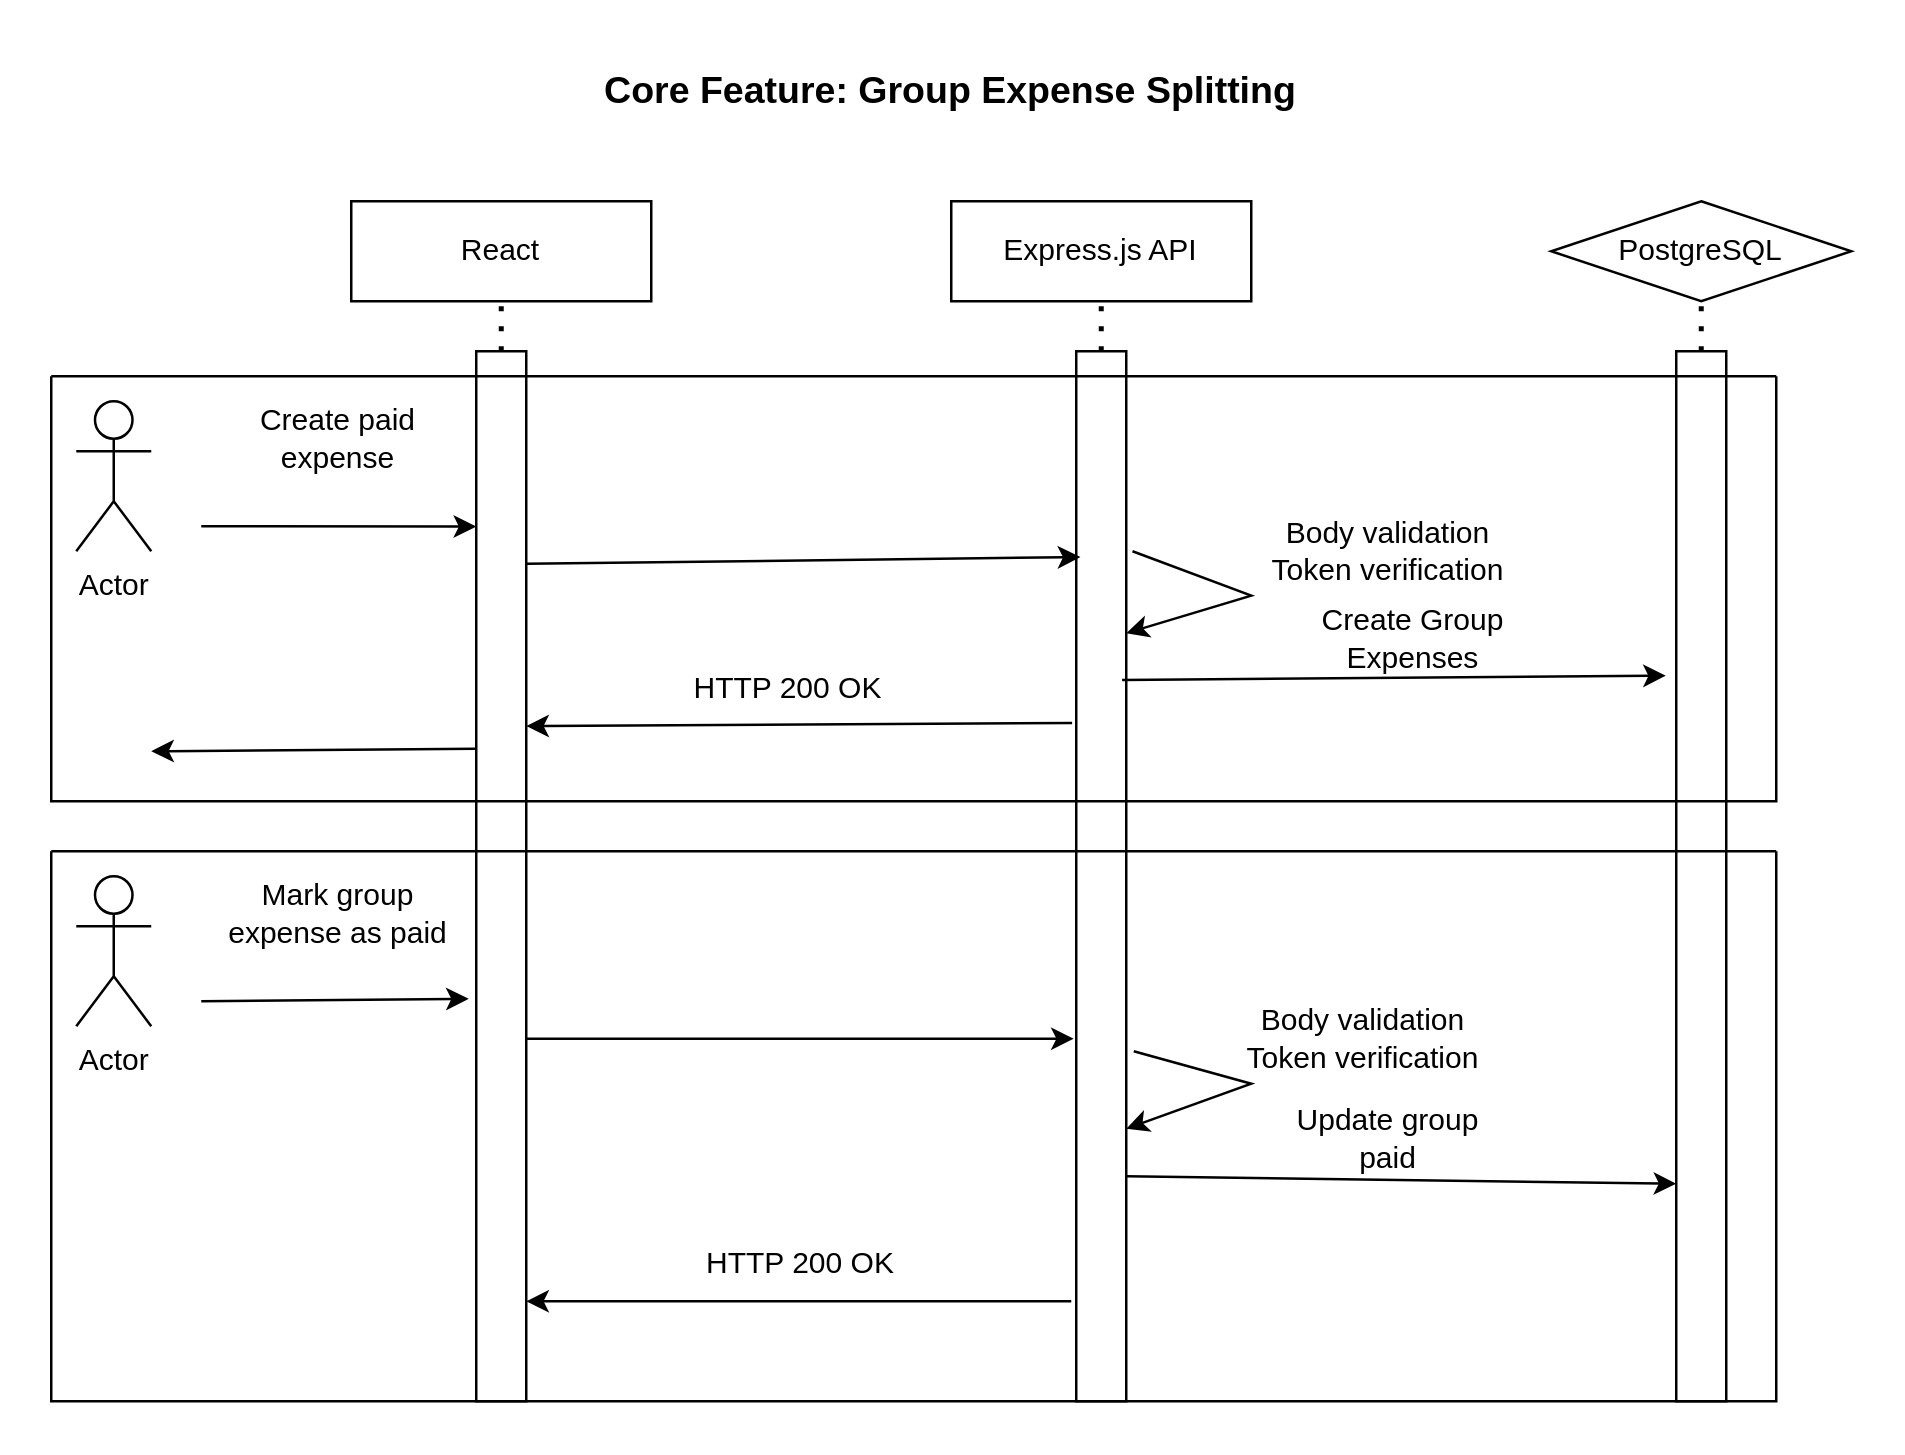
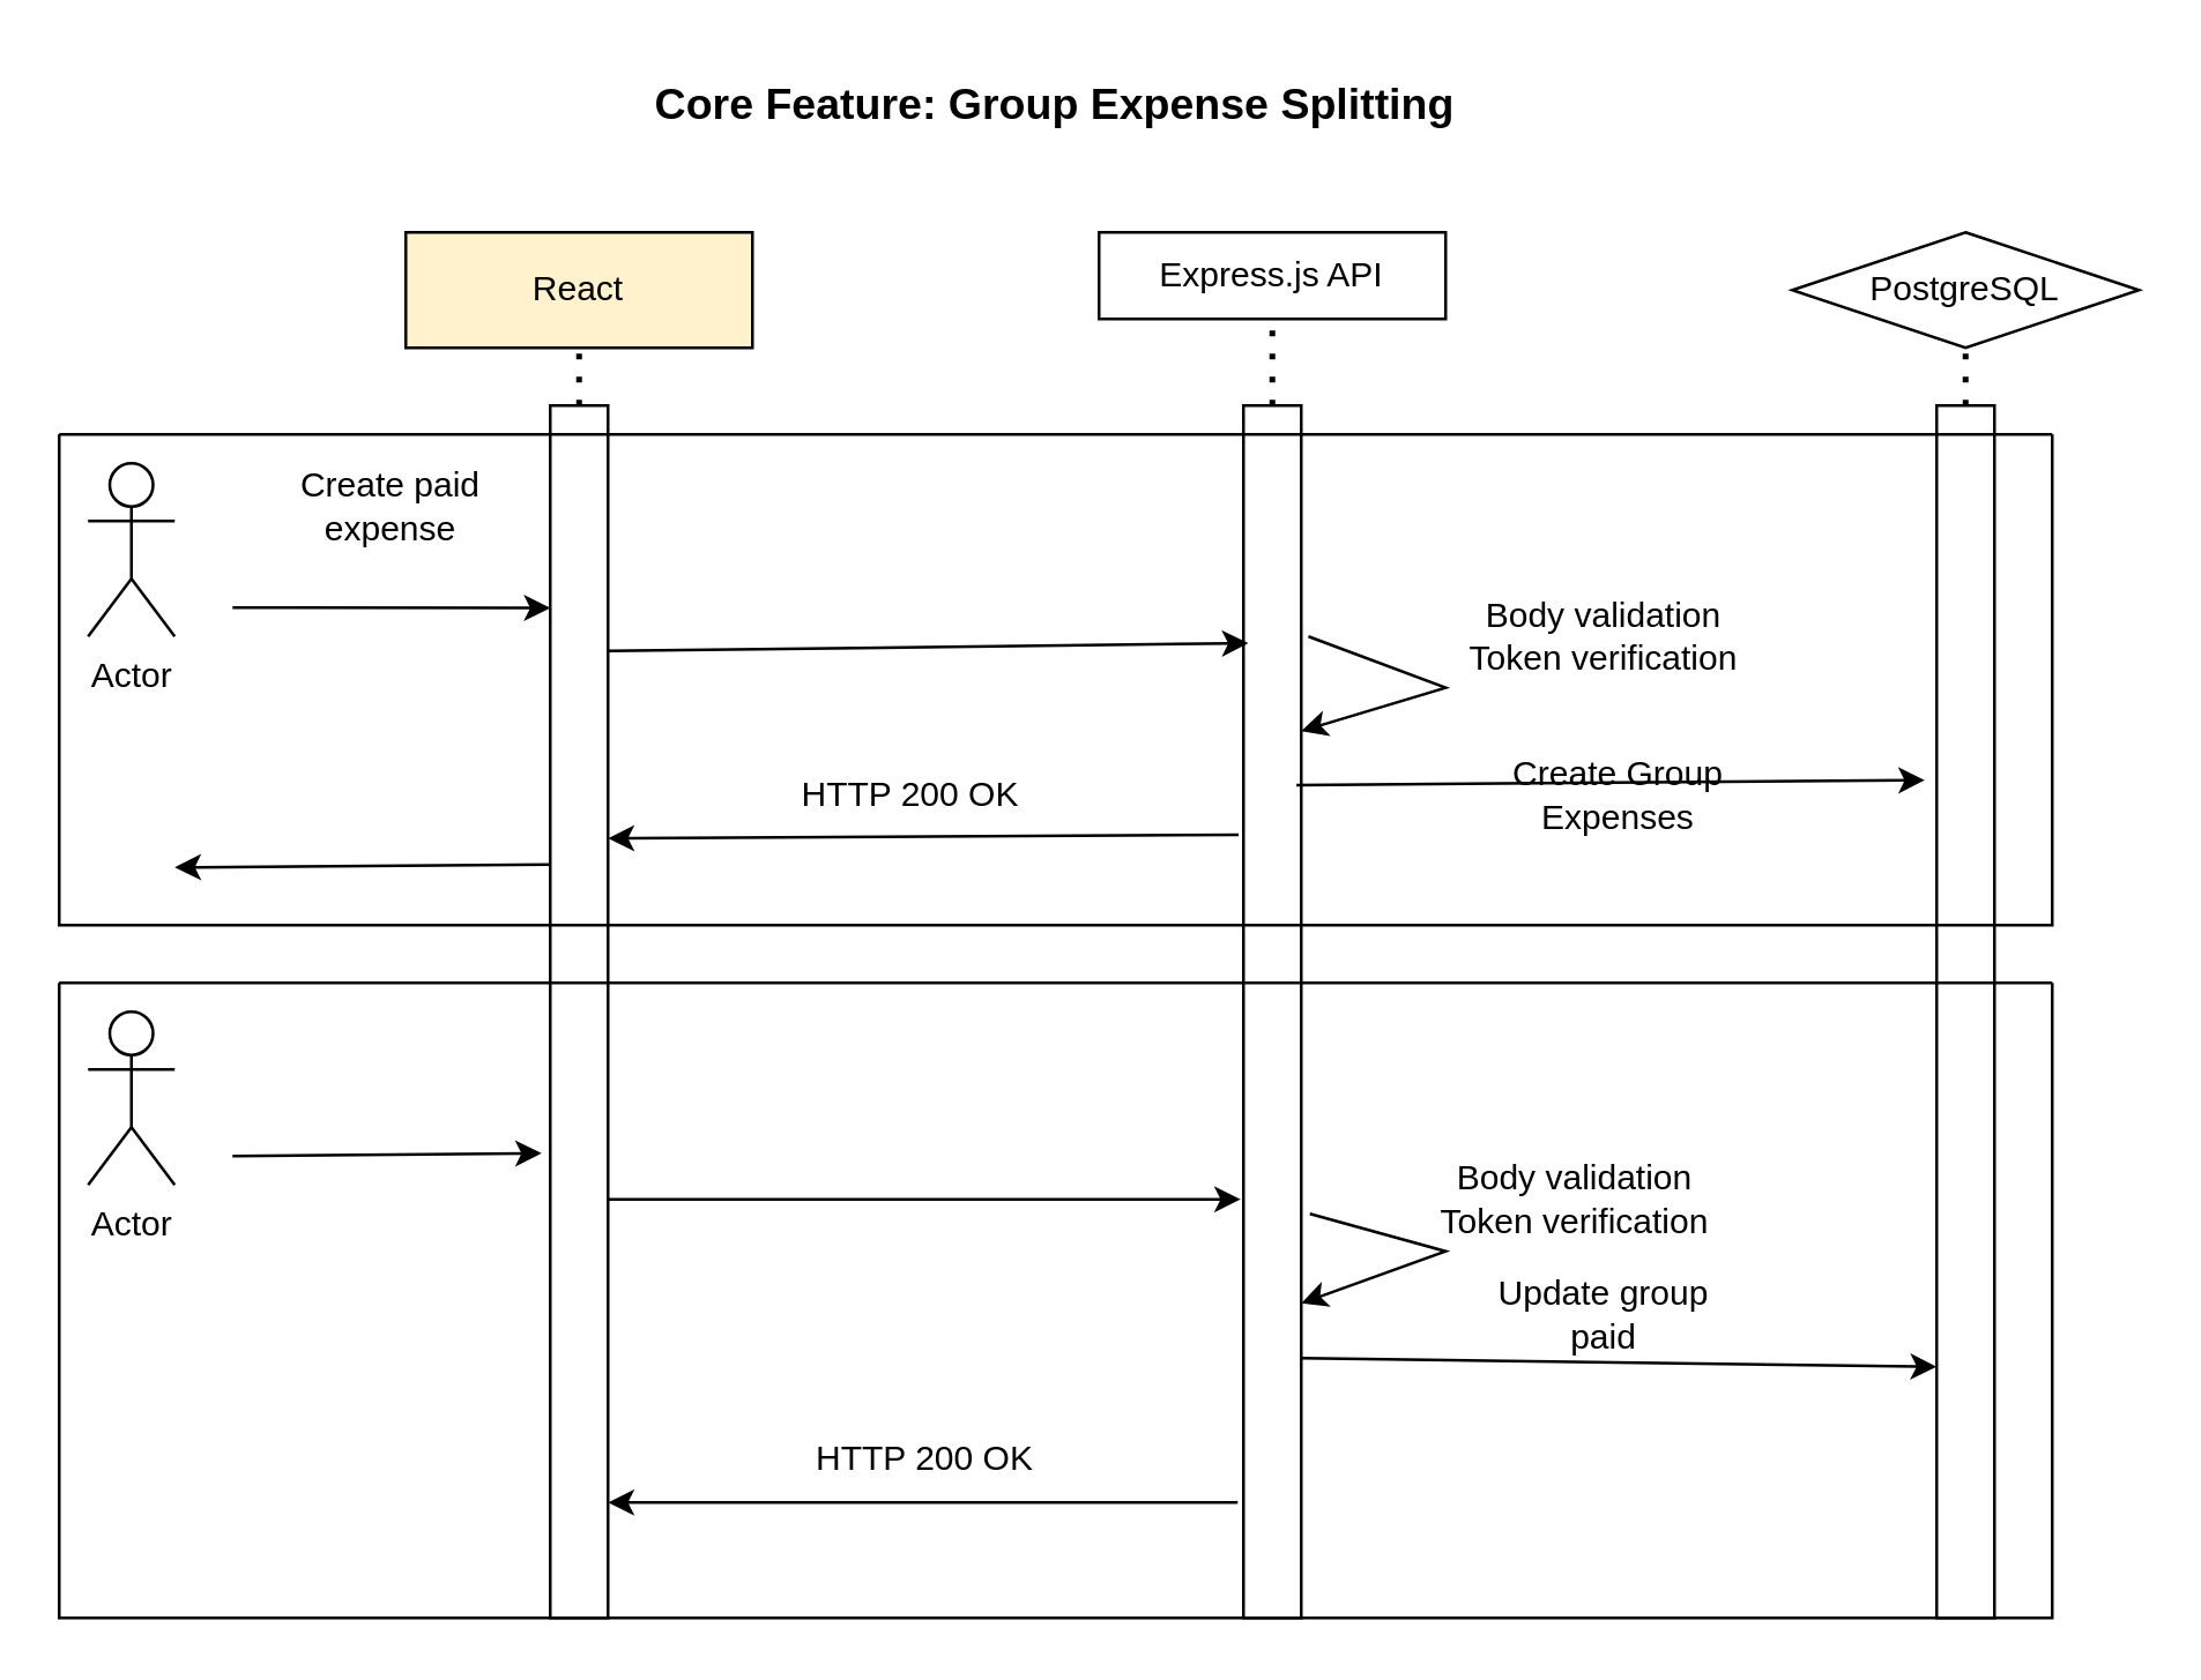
- <mxCell id="6" value="&lt;span style=&quot;font-size: 15px;&quot;&gt;&lt;b&gt;Core Feature: Group Expense Splitting&lt;br&gt;&lt;/b&gt;&lt;/span&gt;" style="text;html=1;strokeColor=none;fillColor=none;align=center;verticalAlign=middle;whiteSpace=wrap;rounded=0;" vertex="1" parent="1"><mxGeometry x="140" y="20" width="480" height="30" as="geometry" /></mxCell>
+ <mxCell id="6" value="&lt;span style=&quot;font-size: 15px;&quot;&gt;&lt;b&gt;Core Feature: Group Expense Splitting&lt;br&gt;&lt;/b&gt;&lt;/span&gt;" style="text;html=1;strokeColor=none;fillColor=none;align=center;verticalAlign=middle;whiteSpace=wrap;rounded=0;" vertex="1" parent="1"><mxGeometry x="125" y="20" width="480" height="30" as="geometry" /></mxCell>
- <mxCell id="3" value="React" style="rounded=0;whiteSpace=wrap;html=1;" vertex="1" parent="1"><mxGeometry x="140" y="80" width="120" height="40" as="geometry" /></mxCell>
+ <mxCell id="3" value="React" style="rounded=0;whiteSpace=wrap;html=1;fillColor=#fff2cc;" vertex="1" parent="1"><mxGeometry x="140" y="80" width="120" height="40" as="geometry" /></mxCell>
- <mxCell id="4" value="Express.js API" style="rounded=0;whiteSpace=wrap;html=1;" vertex="1" parent="1"><mxGeometry x="380" y="80" width="120" height="40" as="geometry" /></mxCell>
+ <mxCell id="4" value="Express.js API" style="rounded=0;whiteSpace=wrap;html=1;" vertex="1" parent="1"><mxGeometry x="380" y="80" width="120" height="30" as="geometry" /></mxCell>
- <mxCell id="17" value="Create Group Expenses" style="text;html=1;strokeColor=none;fillColor=none;align=center;verticalAlign=middle;whiteSpace=wrap;rounded=0;" vertex="1" parent="14"><mxGeometry x="490" y="90" width="110" height="30" as="geometry" /></mxCell>
+ <mxCell id="17" value="Create Group Expenses" style="text;html=1;strokeColor=none;fillColor=none;align=center;verticalAlign=middle;whiteSpace=wrap;rounded=0;" vertex="1" parent="14"><mxGeometry x="485" y="110" width="110" height="30" as="geometry" /></mxCell>
- <mxCell id="20" value="Mark group expense as paid" style="text;html=1;strokeColor=none;fillColor=none;align=center;verticalAlign=middle;whiteSpace=wrap;rounded=0;" vertex="1" parent="1"><mxGeometry x="90" y="350" width="90" height="30" as="geometry" /></mxCell>
